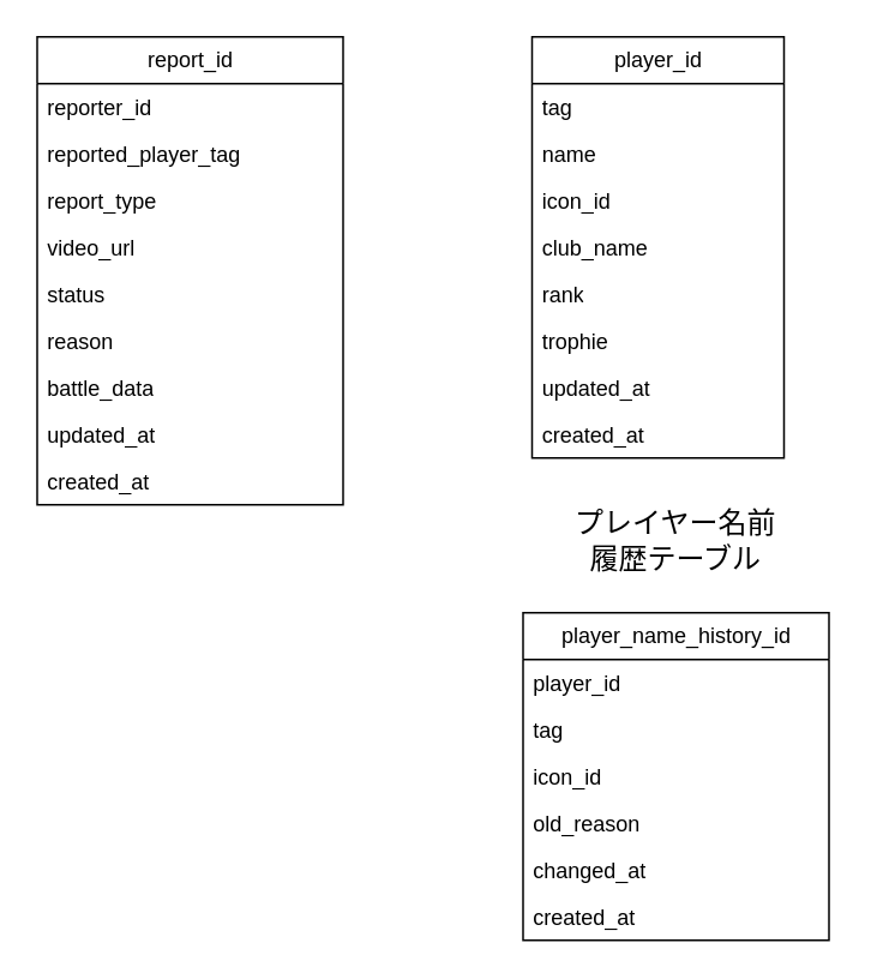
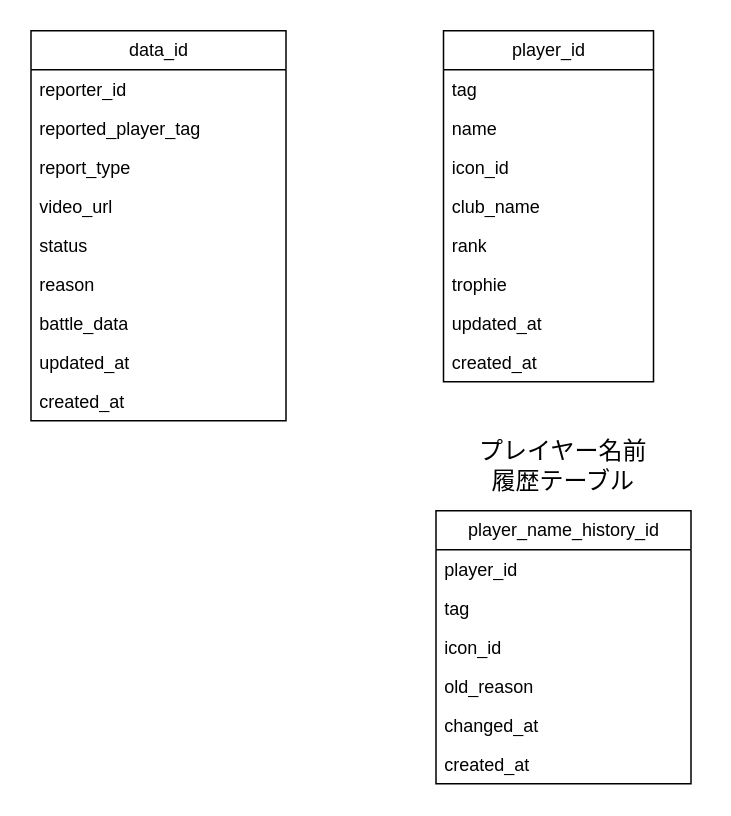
- <mxCell id="19" value="report_id" style="swimlane;fontStyle=0;childLayout=stackLayout;horizontal=1;startSize=26;fillColor=none;horizontalStack=0;resizeParent=1;resizeParentMax=0;resizeLast=0;collapsible=1;marginBottom=0;html=1;" parent="1" vertex="1"><mxGeometry x="20" y="20" width="170" height="260" as="geometry" /></mxCell>
+ <mxCell id="19" value="data_id" style="swimlane;fontStyle=0;childLayout=stackLayout;horizontal=1;startSize=26;fillColor=none;horizontalStack=0;resizeParent=1;resizeParentMax=0;resizeLast=0;collapsible=1;marginBottom=0;html=1;" parent="1" vertex="1"><mxGeometry x="20" y="20" width="170" height="260" as="geometry" /></mxCell>
- <mxCell id="2" value="&lt;span style=&quot;font-size: 16px;&quot;&gt;プレイヤー名前&lt;/span&gt;&lt;div&gt;&lt;span style=&quot;font-size: 16px;&quot;&gt;履歴&lt;/span&gt;&lt;span style=&quot;font-size: 16px; background-color: transparent; color: light-dark(rgb(0, 0, 0), rgb(255, 255, 255));&quot;&gt;テーブル&lt;/span&gt;&lt;/div&gt;" style="text;html=1;align=center;verticalAlign=middle;whiteSpace=wrap;rounded=0;" parent="1" vertex="1"><mxGeometry x="285" y="270" width="180" height="60" as="geometry" /></mxCell>
+ <mxCell id="2" value="&lt;span style=&quot;font-size: 16px;&quot;&gt;プレイヤー名前&lt;/span&gt;&lt;div&gt;&lt;span style=&quot;font-size: 16px;&quot;&gt;履歴&lt;/span&gt;&lt;span style=&quot;font-size: 16px; background-color: transparent; color: light-dark(rgb(0, 0, 0), rgb(255, 255, 255));&quot;&gt;テーブル&lt;/span&gt;&lt;/div&gt;" style="text;html=1;align=center;verticalAlign=middle;whiteSpace=wrap;rounded=0;" parent="1" vertex="1"><mxGeometry x="285" y="280" width="180" height="60" as="geometry" /></mxCell>
